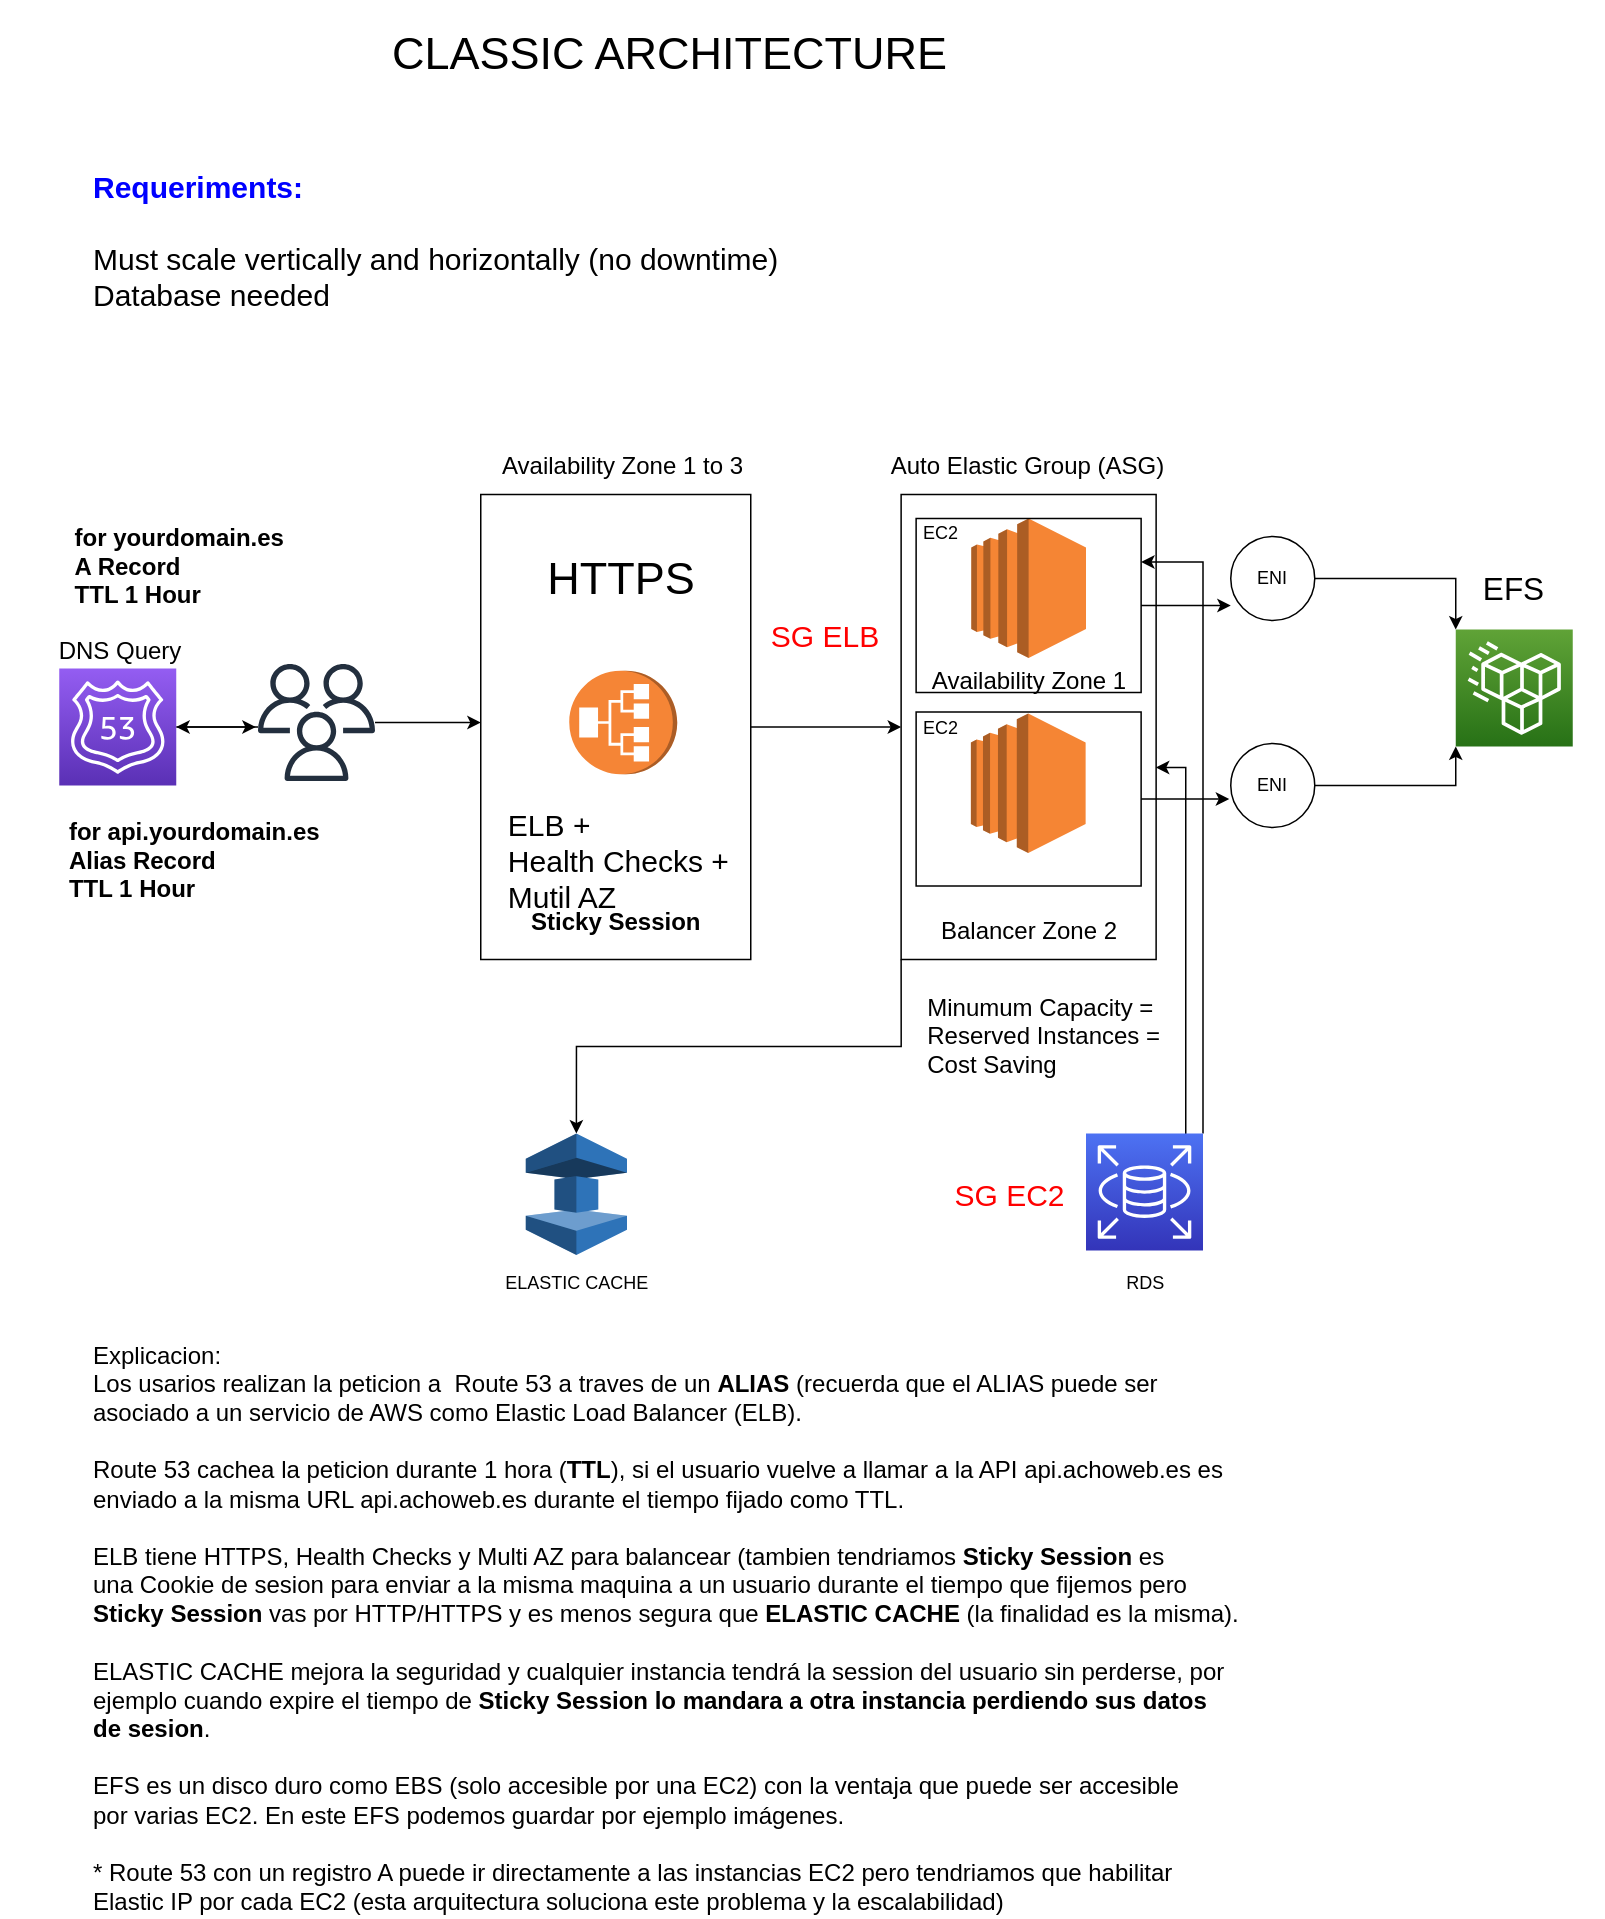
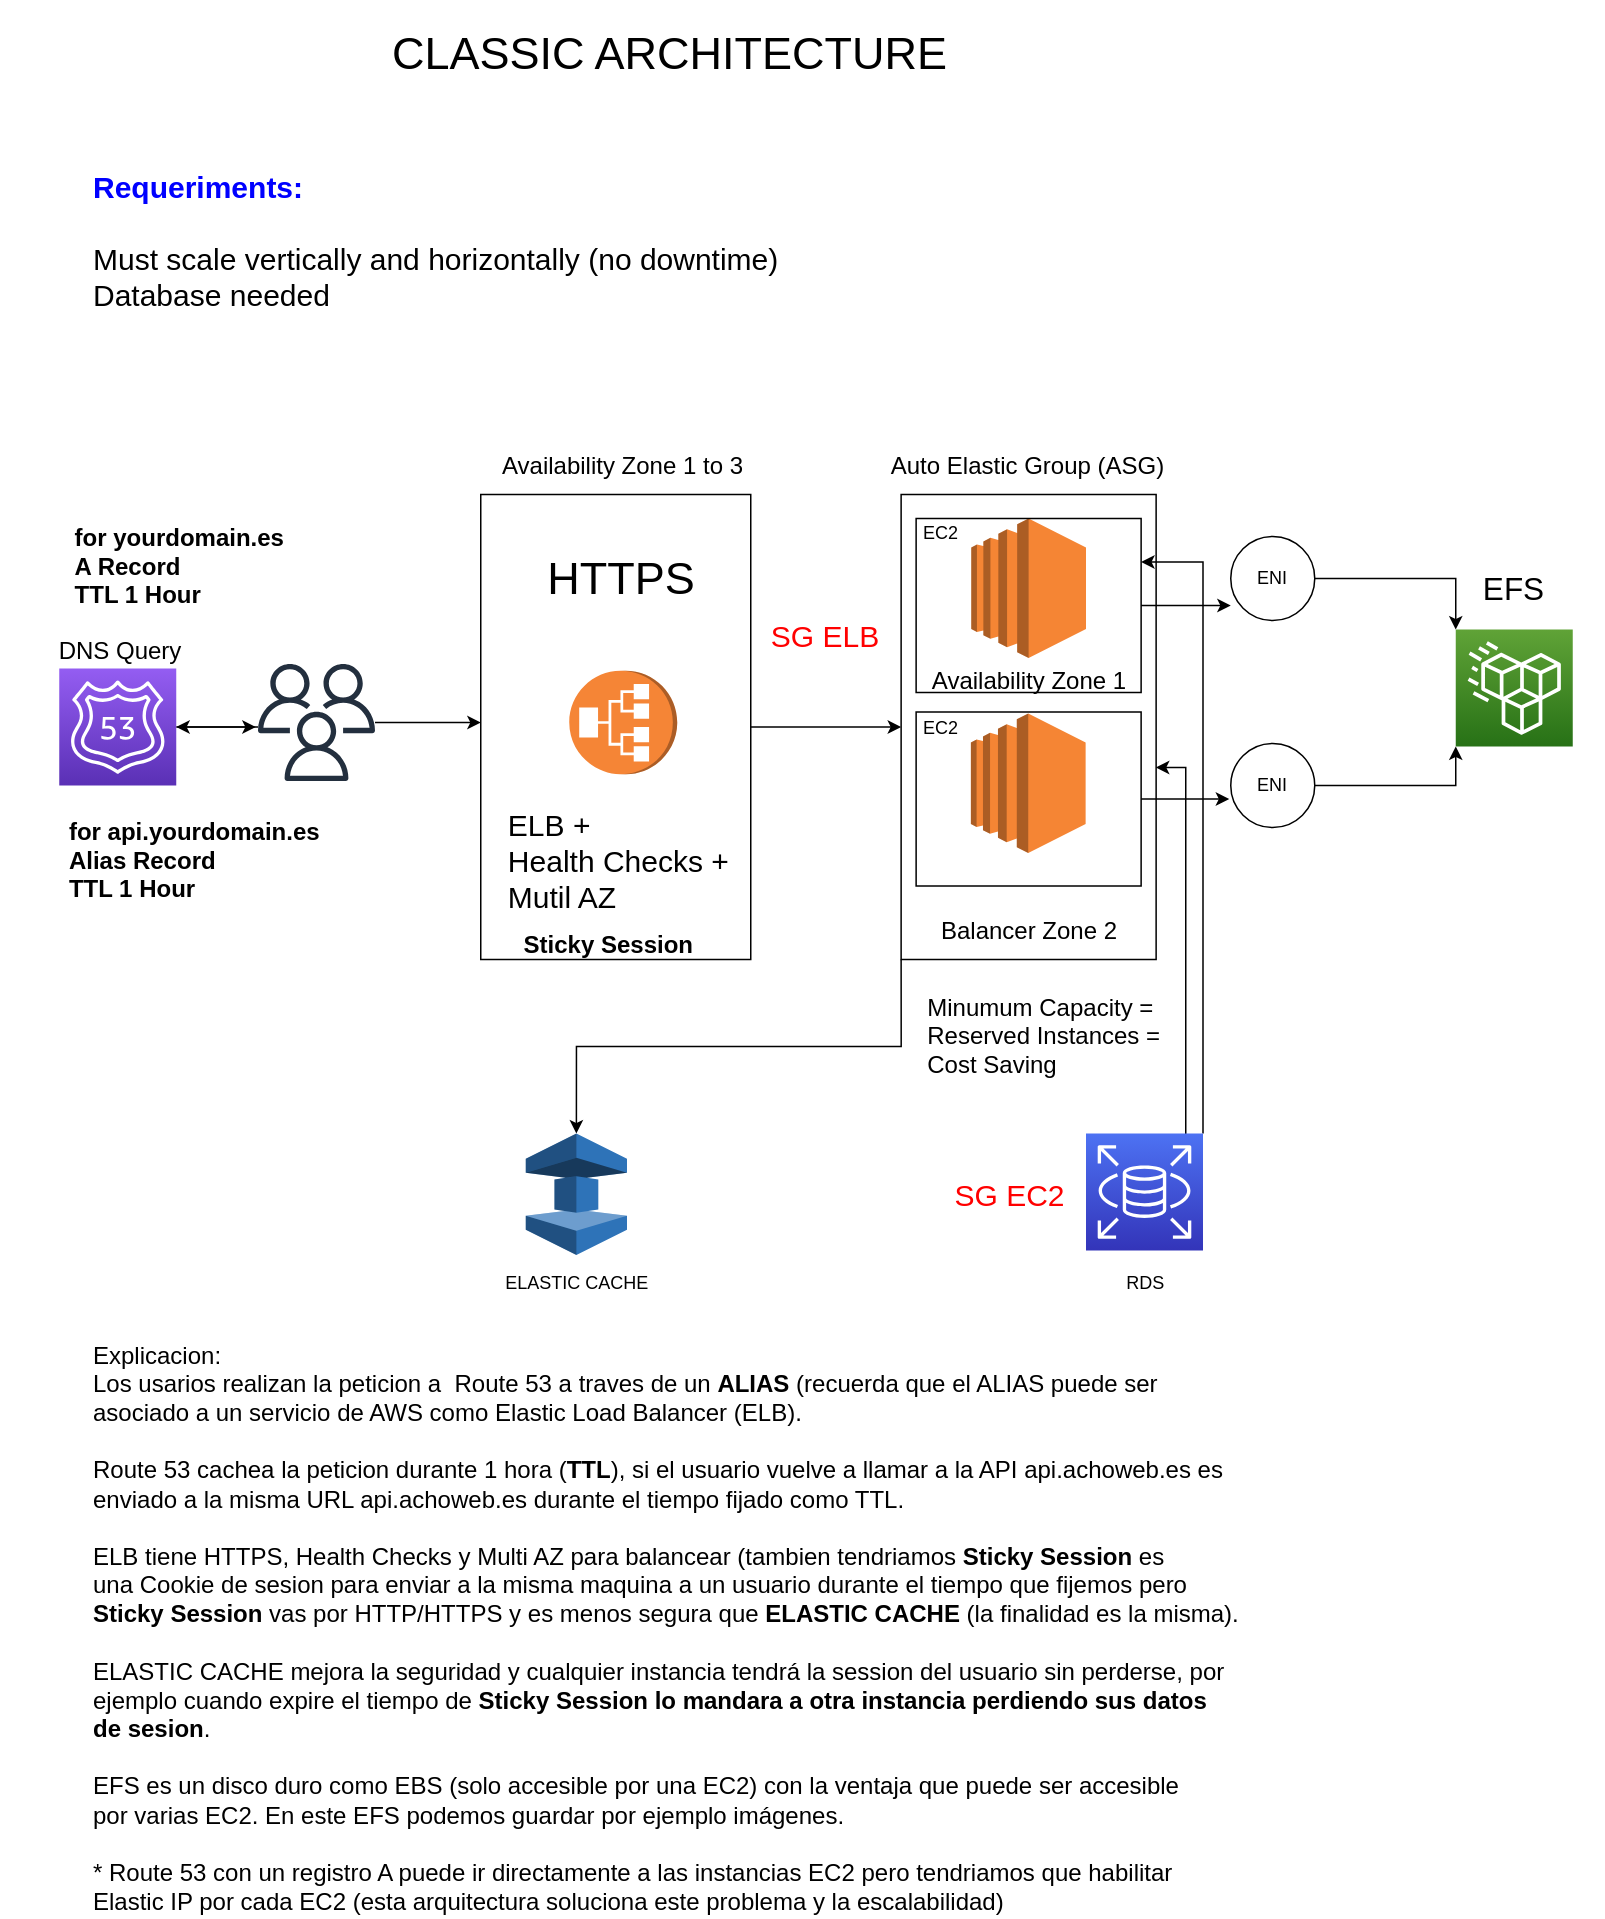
- <mxCell id="38" value="&lt;font style=&quot;font-size: 16px&quot;&gt;&lt;b&gt;Sticky Session&lt;/b&gt;&lt;/font&gt;" style="text;html=1;align=center;verticalAlign=middle;resizable=0;points=[];autosize=1;" parent="1" vertex="1"><mxGeometry x="345" y="604" width="130" height="20" as="geometry" /></mxCell>
+ <mxCell id="38" value="&lt;font style=&quot;font-size: 16px&quot;&gt;&lt;b&gt;Sticky Session&lt;/b&gt;&lt;/font&gt;" style="text;html=1;align=center;verticalAlign=middle;resizable=0;points=[];autosize=1;" parent="1" vertex="1"><mxGeometry x="340" y="619" width="130" height="20" as="geometry" /></mxCell>
